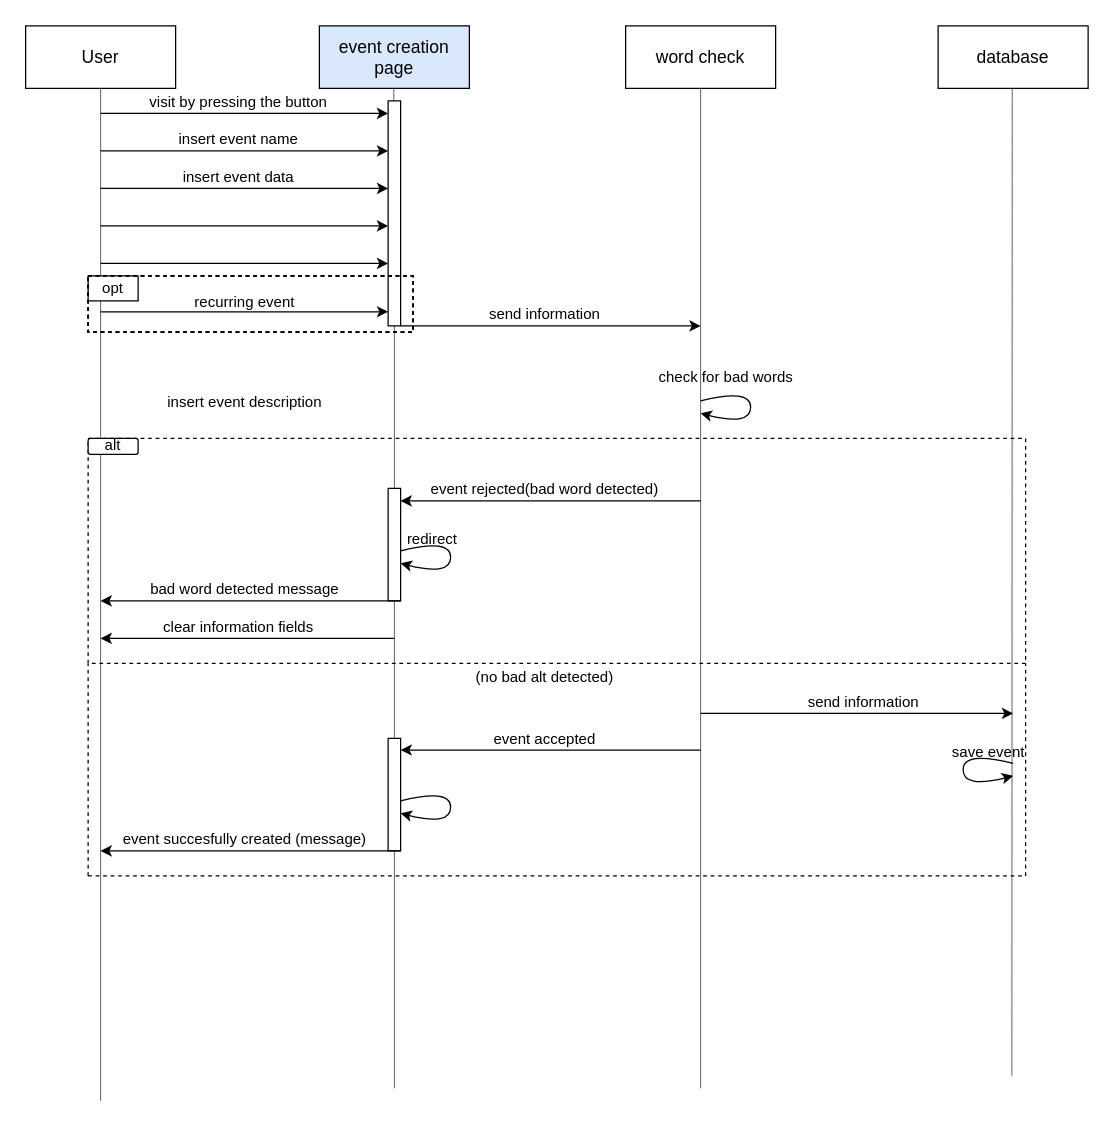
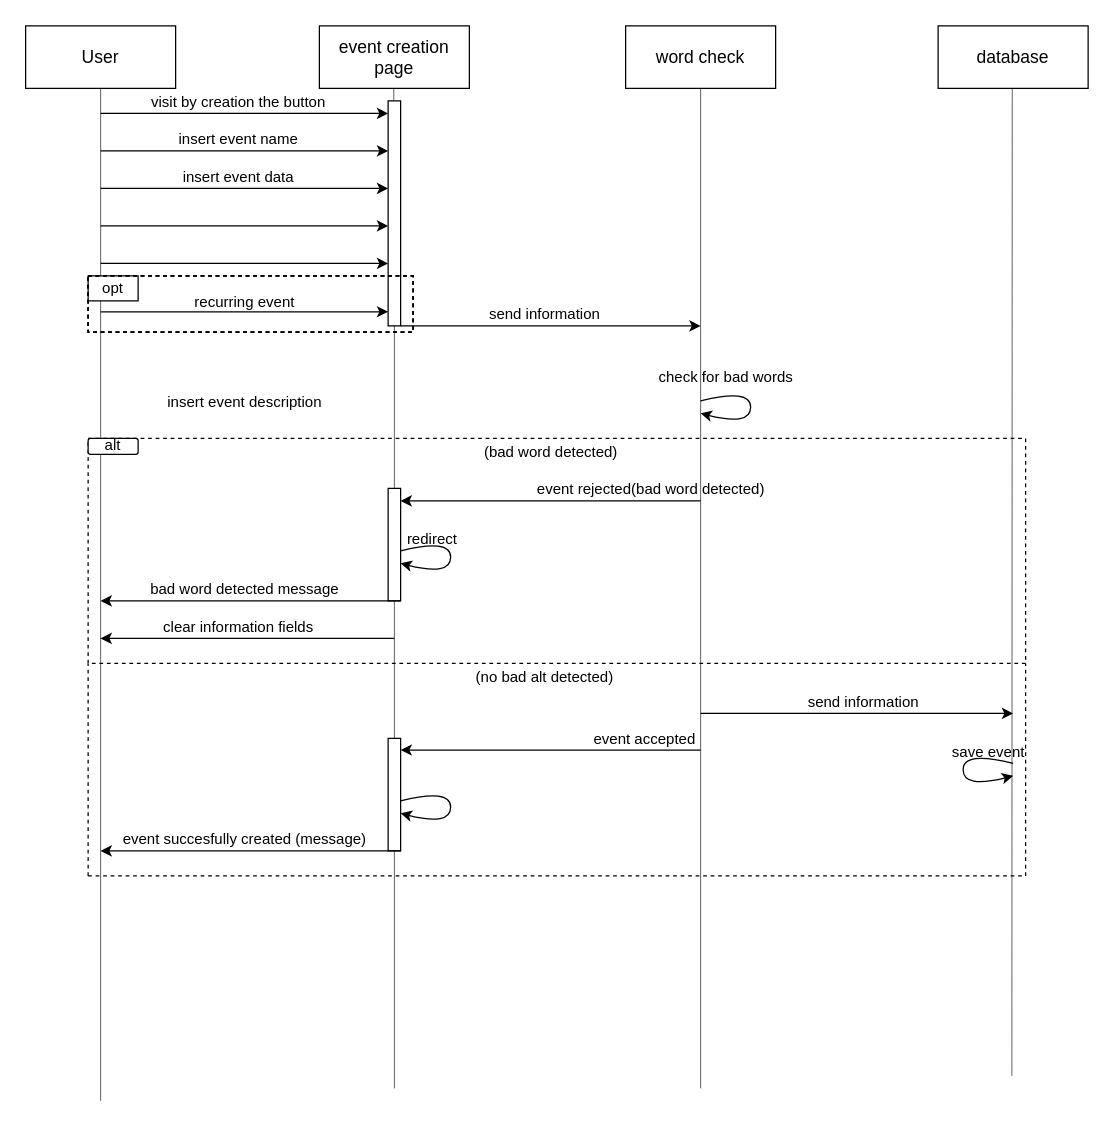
- <mxCell id="3" value="&lt;font style=&quot;font-size: 14px&quot;&gt;event creation page&lt;/font&gt;" style="rounded=0;whiteSpace=wrap;html=1;fillColor=#dae8fc;" parent="1" vertex="1"><mxGeometry x="255" y="20" width="120" height="50" as="geometry" /></mxCell>
+ <mxCell id="3" value="&lt;font style=&quot;font-size: 14px&quot;&gt;event creation page&lt;/font&gt;" style="rounded=0;whiteSpace=wrap;html=1;" parent="1" vertex="1"><mxGeometry x="255" y="20" width="120" height="50" as="geometry" /></mxCell>
- <mxCell id="9" value="&lt;span style=&quot;font-size: 12px&quot;&gt;visit by pressing the button&lt;/span&gt;" style="text;html=1;align=center;verticalAlign=middle;resizable=0;points=[];autosize=1;strokeColor=none;fillColor=none;fontSize=14;" parent="1" vertex="1"><mxGeometry x="110" y="70" width="160" height="20" as="geometry" /></mxCell>
+ <mxCell id="9" value="&lt;span style=&quot;font-size: 12px&quot;&gt;visit by creation the button&lt;/span&gt;" style="text;html=1;align=center;verticalAlign=middle;resizable=0;points=[];autosize=1;strokeColor=none;fillColor=none;fontSize=14;" parent="1" vertex="1"><mxGeometry x="110" y="70" width="160" height="20" as="geometry" /></mxCell>
+ <mxCell id="25" value="&lt;span style=&quot;font-size: 12px&quot;&gt;(bad word detected)&lt;/span&gt;" style="text;html=1;align=center;verticalAlign=middle;resizable=0;points=[];autosize=1;strokeColor=none;fillColor=none;fontSize=14;" parent="22" vertex="1"><mxGeometry x="310" width="120" height="20" as="geometry" /></mxCell>
- <mxCell id="30" value="&lt;span style=&quot;font-size: 12px&quot;&gt;event rejected(bad word detected)&lt;/span&gt;" style="text;html=1;align=center;verticalAlign=middle;resizable=0;points=[];autosize=1;strokeColor=none;fillColor=none;fontSize=14;" parent="1" vertex="1"><mxGeometry x="335" y="380" width="200" height="20" as="geometry" /></mxCell>
+ <mxCell id="30" value="&lt;span style=&quot;font-size: 12px&quot;&gt;event rejected(bad word detected)&lt;/span&gt;" style="text;html=1;align=center;verticalAlign=middle;resizable=0;points=[];autosize=1;strokeColor=none;fillColor=none;fontSize=14;" parent="1" vertex="1"><mxGeometry x="420" y="380" width="200" height="20" as="geometry" /></mxCell>
- <mxCell id="44" value="&lt;span style=&quot;font-size: 12px&quot;&gt;event accepted&lt;/span&gt;" style="text;html=1;align=center;verticalAlign=middle;resizable=0;points=[];autosize=1;strokeColor=none;fillColor=none;fontSize=14;" parent="1" vertex="1"><mxGeometry x="385" y="580" width="100" height="20" as="geometry" /></mxCell>
+ <mxCell id="44" value="&lt;span style=&quot;font-size: 12px&quot;&gt;event accepted&lt;/span&gt;" style="text;html=1;align=center;verticalAlign=middle;resizable=0;points=[];autosize=1;strokeColor=none;fillColor=none;fontSize=14;" parent="1" vertex="1"><mxGeometry x="465" y="580" width="100" height="20" as="geometry" /></mxCell>
